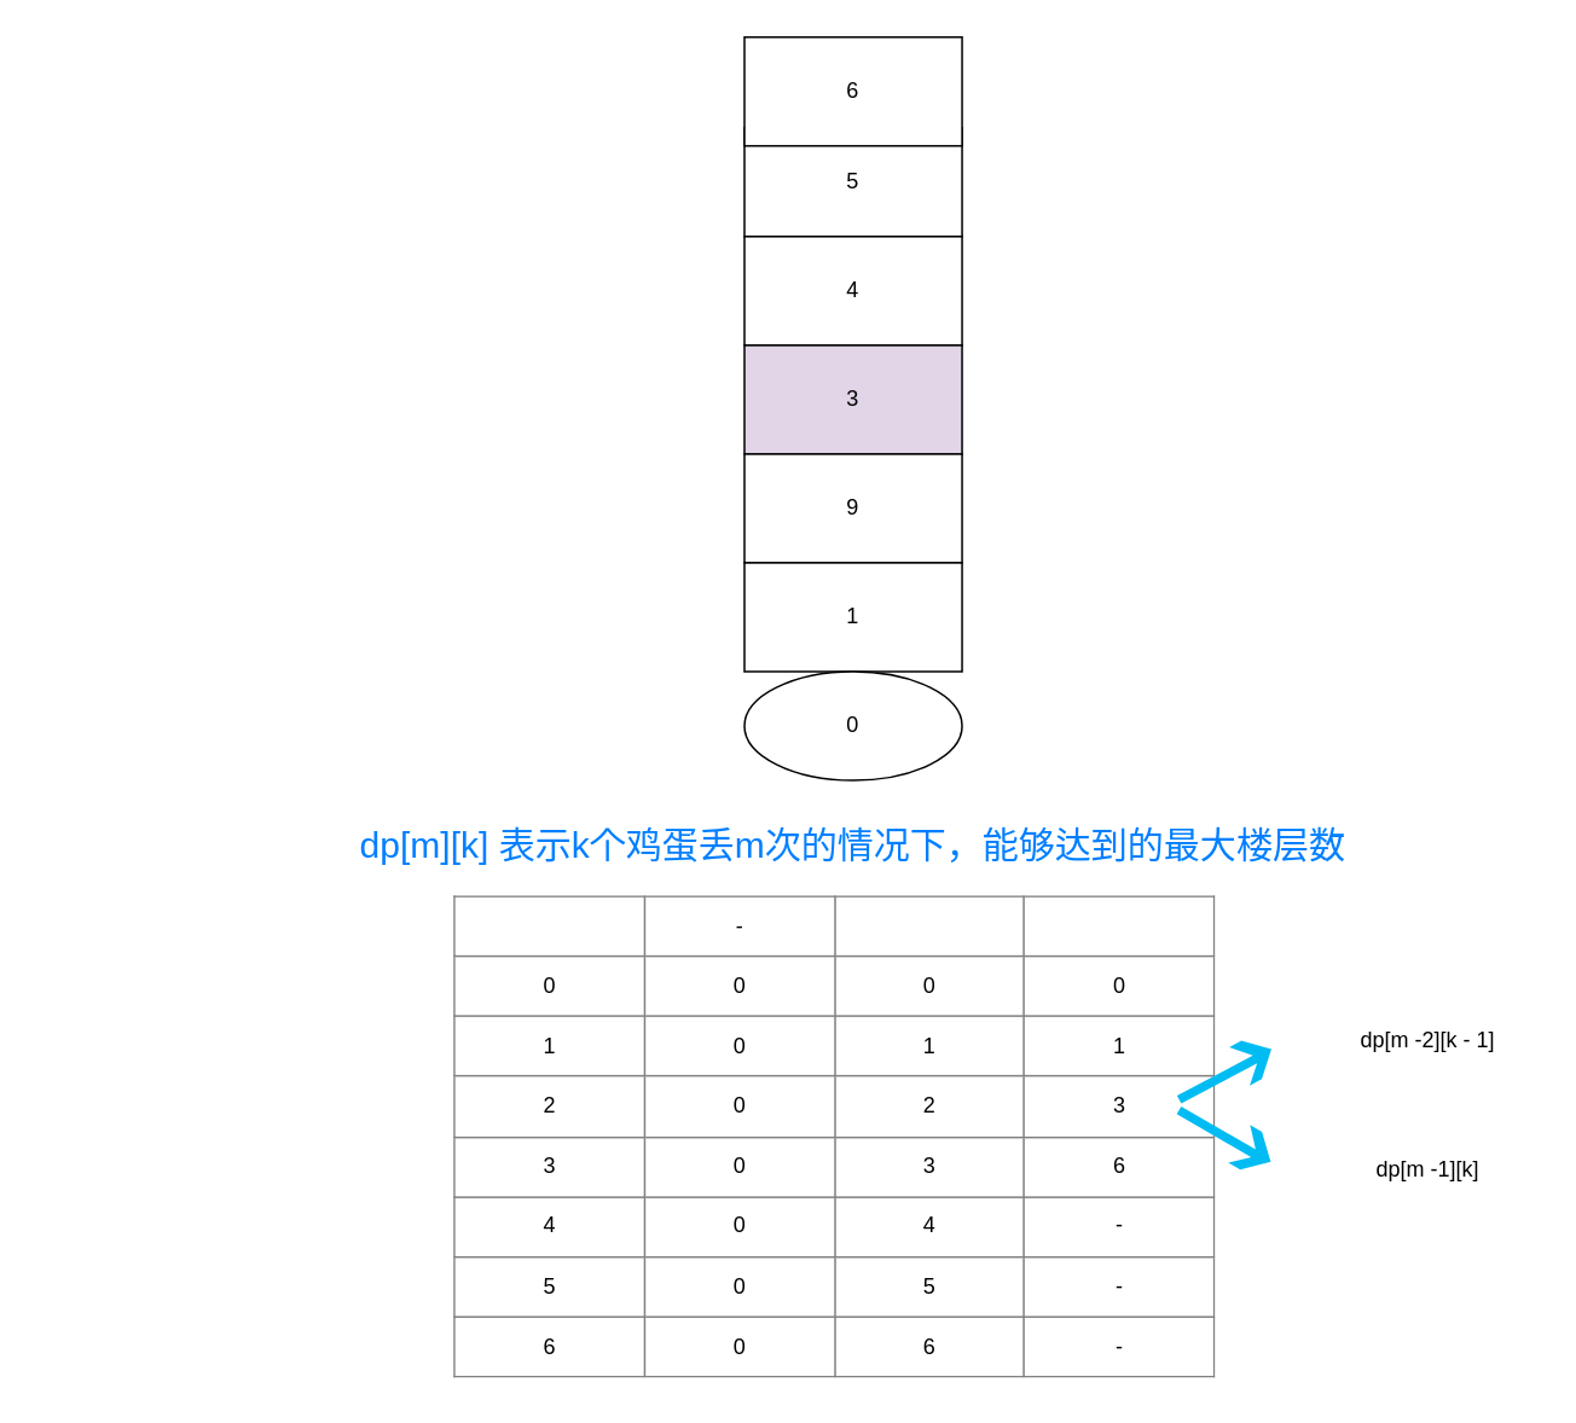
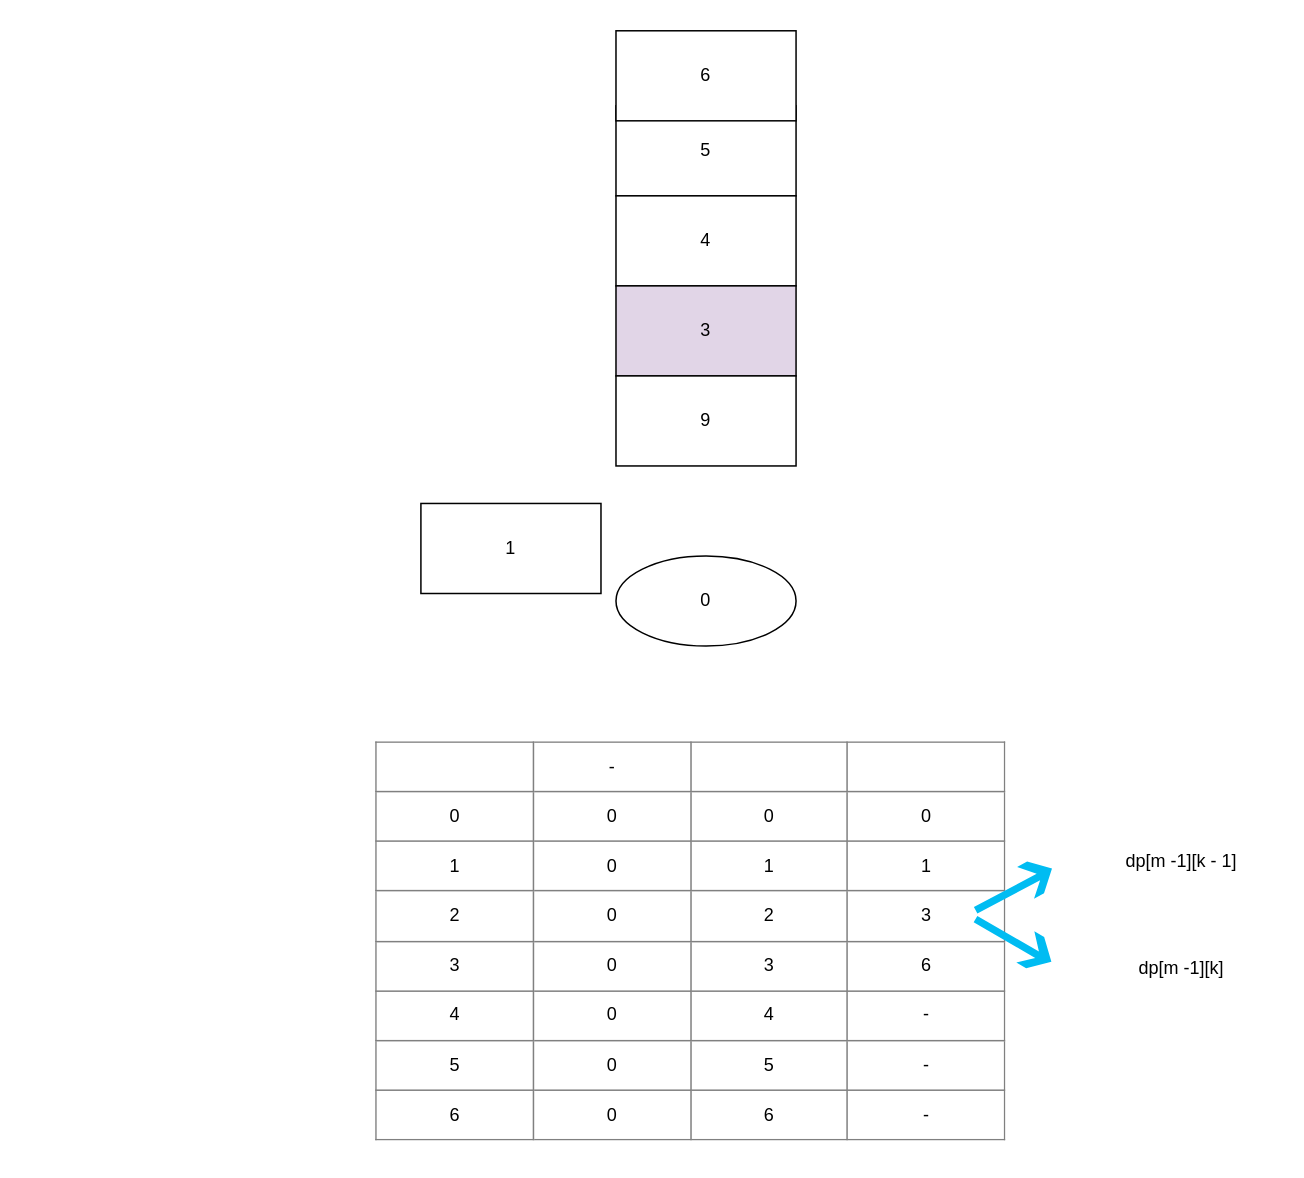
- <mxCell id="8" value="1" style="rounded=0;whiteSpace=wrap;html=1;" vertex="1" parent="1"><mxGeometry x="410" y="310" width="120" height="60" as="geometry" /></mxCell>
+ <mxCell id="8" value="1" style="rounded=0;whiteSpace=wrap;html=1;" vertex="1" parent="1"><mxGeometry x="280" y="335" width="120" height="60" as="geometry" /></mxCell>
- <mxCell id="42" value="dp[m][k] 表示k个鸡蛋丢m次的情况下，能够达到的最大楼层数" style="text;html=1;strokeColor=none;fillColor=none;align=center;verticalAlign=middle;whiteSpace=wrap;rounded=0;fontSize=20;fontColor=#007FFF;" vertex="1" parent="1"><mxGeometry x="194" y="439.5" width="552" height="51" as="geometry" /></mxCell>
- <mxCell id="19" value="dp[m -2][k - 1]" style="text;html=1;strokeColor=none;fillColor=none;align=center;verticalAlign=middle;whiteSpace=wrap;rounded=0;" vertex="1" parent="1"><mxGeometry x="727" y="556" width="120" height="36" as="geometry" /></mxCell>
+ <mxCell id="19" value="dp[m -1][k - 1]" style="text;html=1;strokeColor=none;fillColor=none;align=center;verticalAlign=middle;whiteSpace=wrap;rounded=0;" vertex="1" parent="1"><mxGeometry x="727" y="556" width="120" height="36" as="geometry" /></mxCell>
